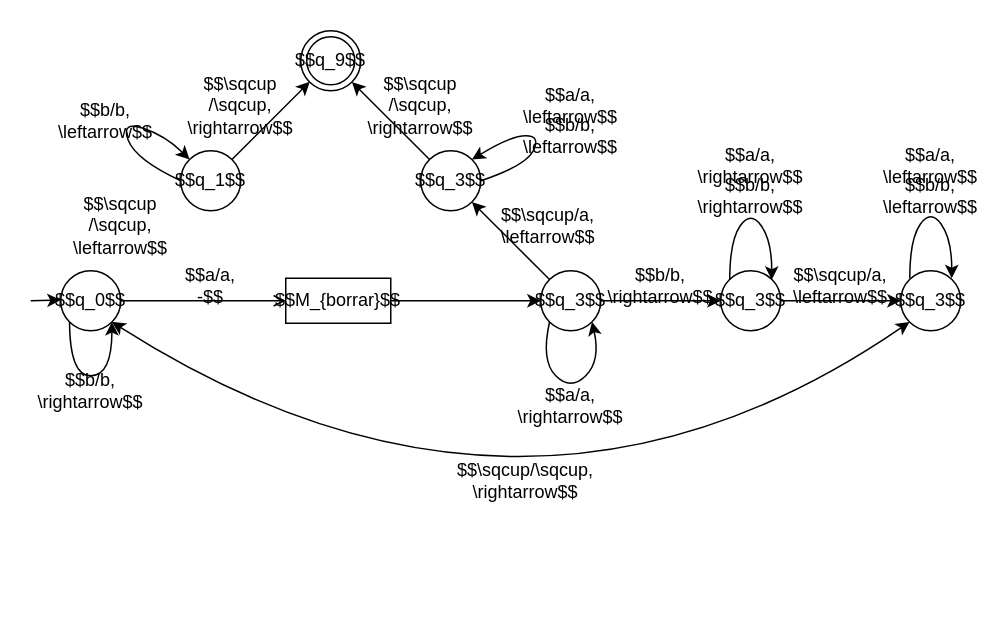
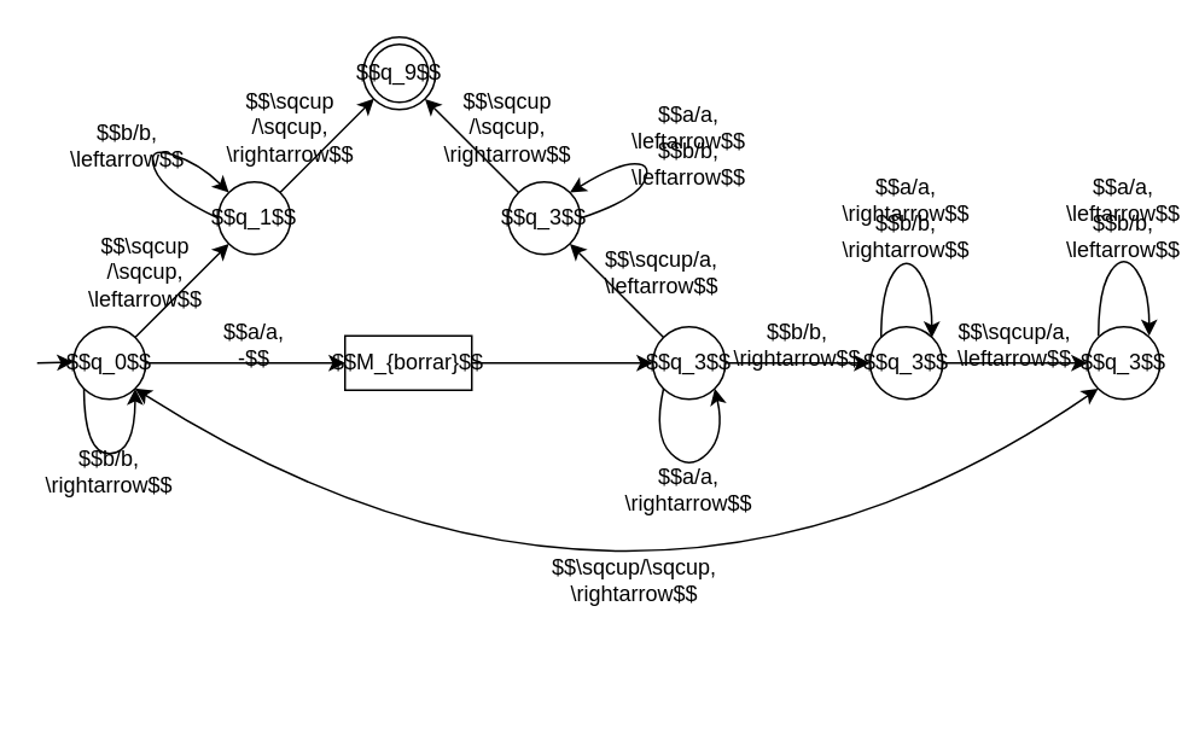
+ <mxCell id="5" value="" style="endArrow=classic;html=1;exitX=1;exitY=0;exitDx=0;exitDy=0;" edge="1" parent="1" source="3" target="6"><mxGeometry width="50" height="50" relative="1" as="geometry"><mxPoint x="80" y="180" as="sourcePoint" /><mxPoint x="120" y="140" as="targetPoint" /></mxGeometry></mxCell>
- <mxCell id="2" value="" style="edgeStyle=orthogonalEdgeStyle;curved=1;orthogonalLoop=1;jettySize=auto;html=1;entryX=0;entryY=0.5;entryDx=0;entryDy=0;endArrow=open;" edge="1" parent="1" source="3" target="33"><mxGeometry relative="1" as="geometry"><mxPoint x="160" y="200" as="targetPoint" /></mxGeometry></mxCell>
+ <mxCell id="2" value="" style="edgeStyle=orthogonalEdgeStyle;curved=1;orthogonalLoop=1;jettySize=auto;html=1;entryX=0;entryY=0.5;entryDx=0;entryDy=0;" edge="1" parent="1" source="3" target="33"><mxGeometry relative="1" as="geometry"><mxPoint x="160" y="200" as="targetPoint" /></mxGeometry></mxCell>
